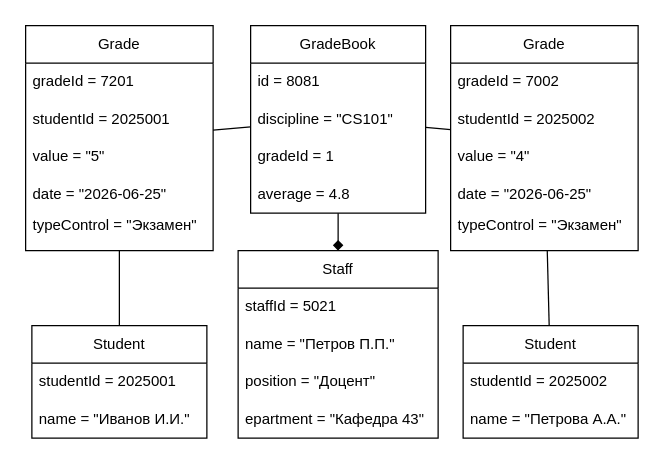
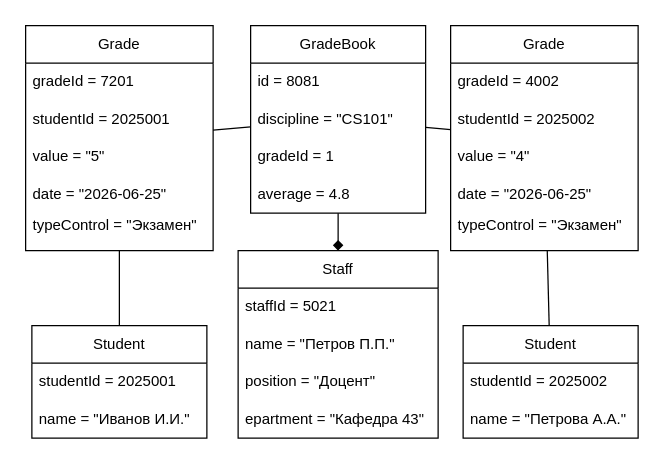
- <mxCell id="25" value="gradeId = 7002" style="text;strokeColor=none;fillColor=none;align=left;verticalAlign=middle;spacingLeft=4;spacingRight=4;overflow=hidden;points=[[0,0.5],[1,0.5]];portConstraint=eastwest;rotatable=0;whiteSpace=wrap;html=1;" vertex="1" parent="24"><mxGeometry y="30" width="150" height="30" as="geometry" /></mxCell>
+ <mxCell id="25" value="gradeId = 4002" style="text;strokeColor=none;fillColor=none;align=left;verticalAlign=middle;spacingLeft=4;spacingRight=4;overflow=hidden;points=[[0,0.5],[1,0.5]];portConstraint=eastwest;rotatable=0;whiteSpace=wrap;html=1;" vertex="1" parent="24"><mxGeometry y="30" width="150" height="30" as="geometry" /></mxCell>
